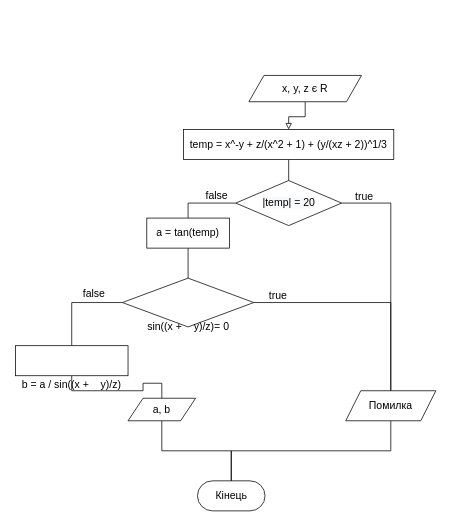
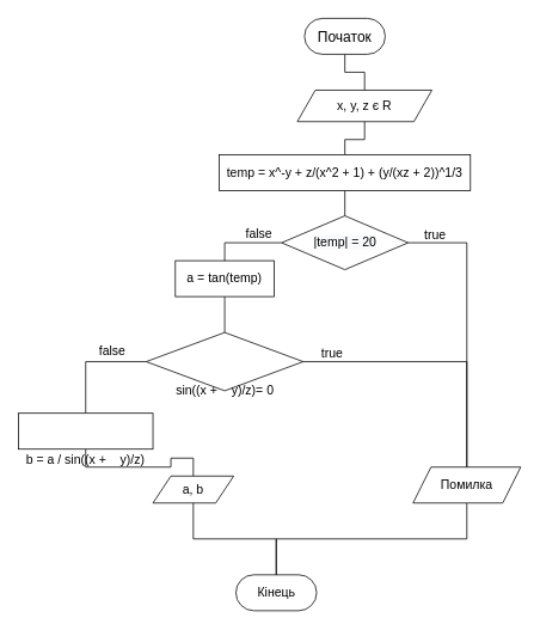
+ <mxCell id="3" value="&lt;font size=&quot;3&quot;&gt;Початок&lt;/font&gt;" style="rounded=1;whiteSpace=wrap;html=1;arcSize=50;" parent="1" vertex="1"><mxGeometry x="339" y="20" width="90" height="40" as="geometry" /></mxCell>
+ <mxCell id="2" style="edgeStyle=orthogonalEdgeStyle;rounded=0;orthogonalLoop=1;jettySize=auto;html=1;exitX=0.5;exitY=1;exitDx=0;exitDy=0;entryX=0.5;entryY=0;entryDx=0;entryDy=0;fontSize=14;endArrow=none;endFill=0;" parent="1" source="3" target="6" edge="1"><mxGeometry relative="1" as="geometry" /></mxCell>
- <mxCell id="5" style="edgeStyle=orthogonalEdgeStyle;rounded=0;orthogonalLoop=1;jettySize=auto;html=1;exitX=0.5;exitY=1;exitDx=0;exitDy=0;entryX=0.5;entryY=0;entryDx=0;entryDy=0;fontSize=14;endArrow=block;endFill=0;" parent="1" source="6" target="26" edge="1"><mxGeometry relative="1" as="geometry" /></mxCell>
+ <mxCell id="5" style="edgeStyle=orthogonalEdgeStyle;rounded=0;orthogonalLoop=1;jettySize=auto;html=1;exitX=0.5;exitY=1;exitDx=0;exitDy=0;entryX=0.5;entryY=0;entryDx=0;entryDy=0;fontSize=14;endArrow=none;endFill=0;" parent="1" source="6" target="26" edge="1"><mxGeometry relative="1" as="geometry" /></mxCell>
